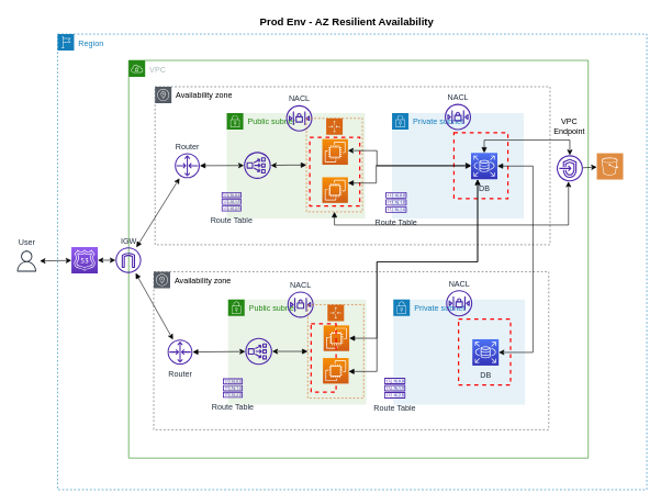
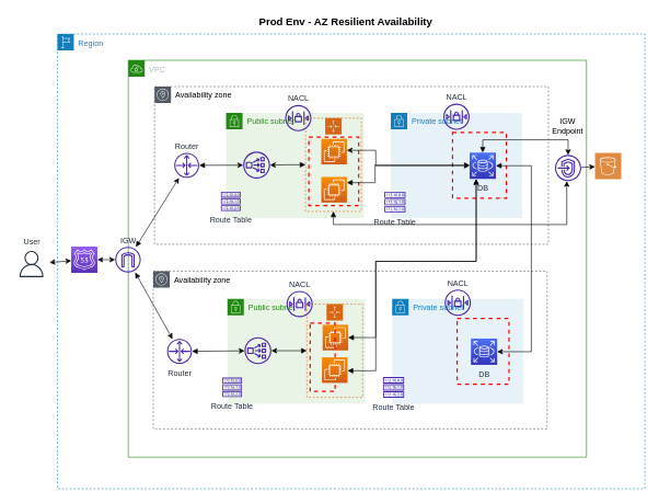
- <mxCell id="26" value="VPC &lt;br&gt;Endpoint" style="text;html=1;resizable=0;autosize=1;align=center;verticalAlign=middle;points=[];fillColor=none;strokeColor=none;rounded=0;" vertex="1" parent="5"><mxGeometry x="640" y="85" width="57" height="32" as="geometry" /></mxCell>
+ <mxCell id="26" value="IGW &lt;br&gt;Endpoint" style="text;html=1;resizable=0;autosize=1;align=center;verticalAlign=middle;points=[];fillColor=none;strokeColor=none;rounded=0;" vertex="1" parent="5"><mxGeometry x="640" y="85" width="57" height="32" as="geometry" /></mxCell>
- <mxCell id="27" value="User" style="sketch=0;outlineConnect=0;fontColor=#232F3E;gradientColor=none;strokeColor=#232F3E;fillColor=#ffffff;dashed=0;verticalLabelPosition=top;verticalAlign=bottom;align=center;html=1;fontSize=12;fontStyle=0;aspect=fixed;shape=mxgraph.aws4.resourceIcon;resIcon=mxgraph.aws4.user;labelPosition=center;" parent="1" vertex="1"><mxGeometry x="20" y="376" width="40" height="40" as="geometry" /></mxCell>
+ <mxCell id="27" value="User" style="sketch=0;outlineConnect=0;fontColor=#232F3E;gradientColor=none;strokeColor=#232F3E;fillColor=#ffffff;dashed=0;verticalLabelPosition=top;verticalAlign=bottom;align=center;html=1;fontSize=12;fontStyle=0;aspect=fixed;shape=mxgraph.aws4.resourceIcon;resIcon=mxgraph.aws4.user;labelPosition=center;" parent="1" vertex="1"><mxGeometry x="20" y="376" width="55" height="50" as="geometry" /></mxCell>
